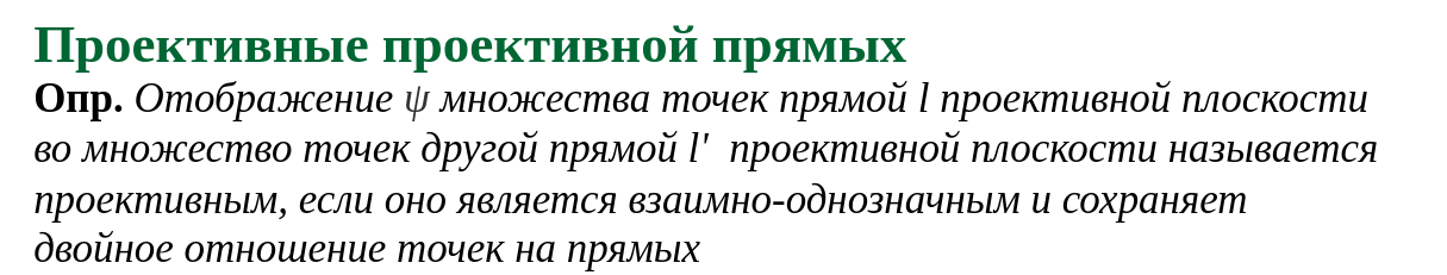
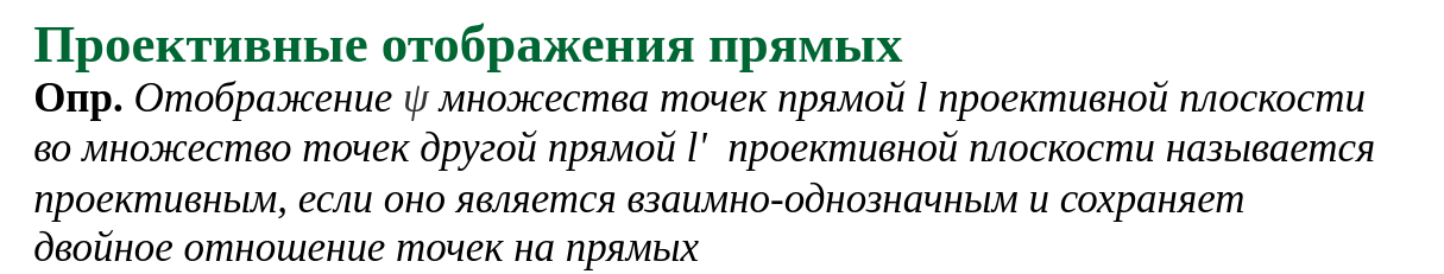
- <mxCell id="2" value="&lt;font color=&quot;#006633&quot; face=&quot;garamond&quot;&gt;&lt;span style=&quot;font-size: 36px&quot;&gt;&lt;b&gt;Проективные проективной прямых&lt;/b&gt;&lt;/span&gt;&lt;/font&gt;" style="text;html=1;align=left;verticalAlign=middle;whiteSpace=wrap;rounded=0;" parent="1" vertex="1"><mxGeometry x="20" y="20" width="920" height="20" as="geometry" /></mxCell>
+ <mxCell id="2" value="&lt;font color=&quot;#006633&quot; face=&quot;garamond&quot;&gt;&lt;span style=&quot;font-size: 36px&quot;&gt;&lt;b&gt;Проективные отображения прямых&lt;/b&gt;&lt;/span&gt;&lt;/font&gt;" style="text;html=1;align=left;verticalAlign=middle;whiteSpace=wrap;rounded=0;" parent="1" vertex="1"><mxGeometry x="20" y="20" width="920" height="20" as="geometry" /></mxCell>
